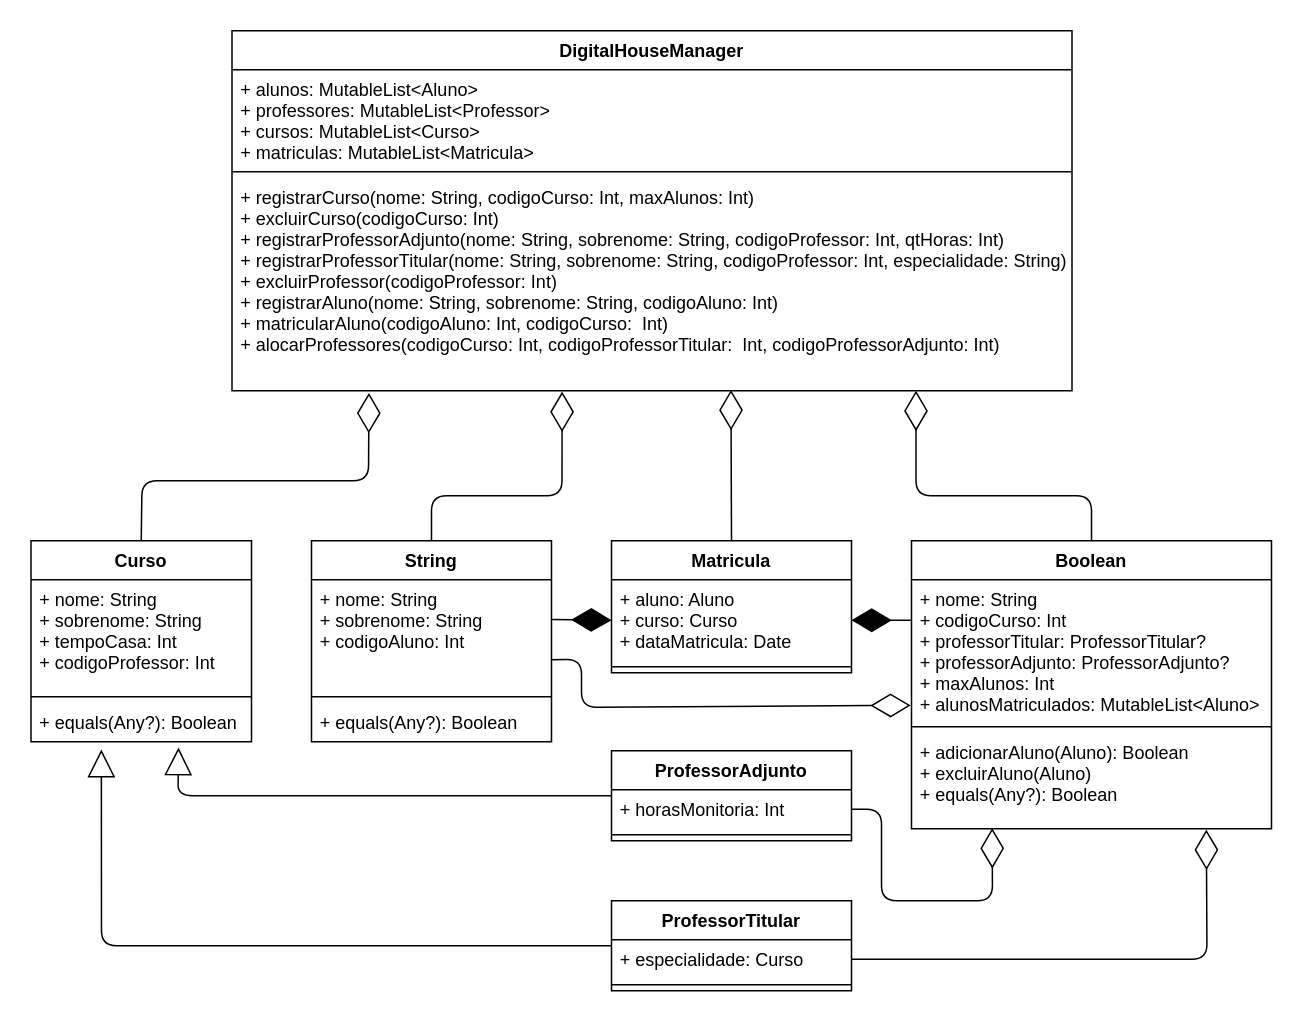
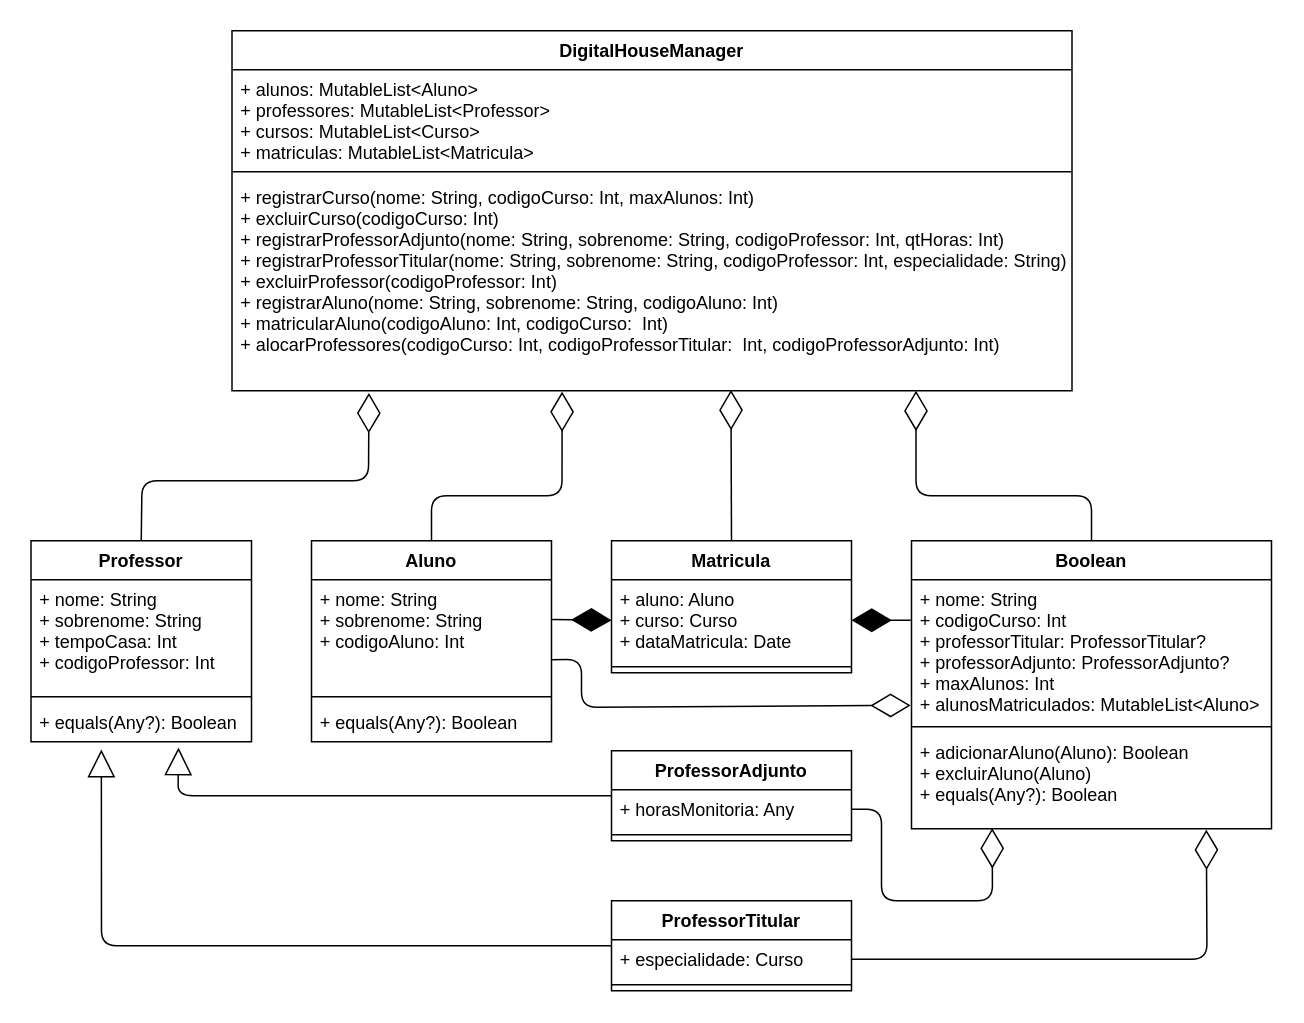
- <mxCell id="13" value="Curso&#10;" style="swimlane;fontStyle=1;align=center;verticalAlign=top;childLayout=stackLayout;horizontal=1;startSize=26;horizontalStack=0;resizeParent=1;resizeParentMax=0;resizeLast=0;collapsible=1;marginBottom=0;" vertex="1" parent="1"><mxGeometry x="20" y="360" width="147" height="134" as="geometry" /></mxCell>
+ <mxCell id="13" value="Professor&#10;" style="swimlane;fontStyle=1;align=center;verticalAlign=top;childLayout=stackLayout;horizontal=1;startSize=26;horizontalStack=0;resizeParent=1;resizeParentMax=0;resizeLast=0;collapsible=1;marginBottom=0;" vertex="1" parent="1"><mxGeometry x="20" y="360" width="147" height="134" as="geometry" /></mxCell>
- <mxCell id="17" value="String&#10;" style="swimlane;fontStyle=1;align=center;verticalAlign=top;childLayout=stackLayout;horizontal=1;startSize=26;horizontalStack=0;resizeParent=1;resizeParentMax=0;resizeLast=0;collapsible=1;marginBottom=0;" vertex="1" parent="1"><mxGeometry x="207" y="360" width="160" height="134" as="geometry"><mxRectangle x="140" y="220" width="70" height="26" as="alternateBounds" /></mxGeometry></mxCell>
+ <mxCell id="17" value="Aluno&#10;" style="swimlane;fontStyle=1;align=center;verticalAlign=top;childLayout=stackLayout;horizontal=1;startSize=26;horizontalStack=0;resizeParent=1;resizeParentMax=0;resizeLast=0;collapsible=1;marginBottom=0;" vertex="1" parent="1"><mxGeometry x="207" y="360" width="160" height="134" as="geometry"><mxRectangle x="140" y="220" width="70" height="26" as="alternateBounds" /></mxGeometry></mxCell>
- <mxCell id="29" value="+ horasMonitoria: Int&#10;" style="text;strokeColor=none;fillColor=none;align=left;verticalAlign=top;spacingLeft=4;spacingRight=4;overflow=hidden;rotatable=0;points=[[0,0.5],[1,0.5]];portConstraint=eastwest;" vertex="1" parent="28"><mxGeometry y="26" width="160" height="26" as="geometry" /></mxCell>
+ <mxCell id="29" value="+ horasMonitoria: Any&#10;" style="text;strokeColor=none;fillColor=none;align=left;verticalAlign=top;spacingLeft=4;spacingRight=4;overflow=hidden;rotatable=0;points=[[0,0.5],[1,0.5]];portConstraint=eastwest;" vertex="1" parent="28"><mxGeometry y="26" width="160" height="26" as="geometry" /></mxCell>
